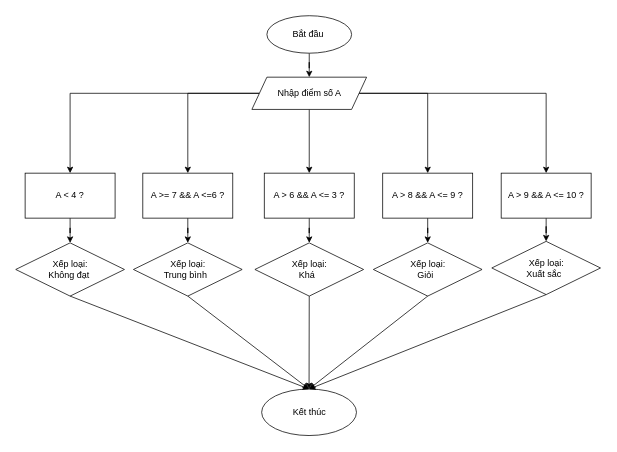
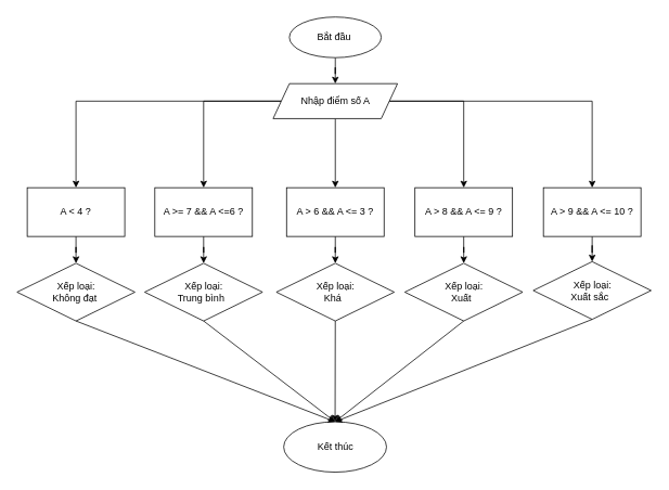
- <mxCell id="21" value="Xếp loại:&lt;div&gt;&lt;span style=&quot;background-color: initial;&quot;&gt;Giỏi&amp;nbsp;&amp;nbsp;&lt;/span&gt;&lt;/div&gt;" style="rhombus;whiteSpace=wrap;html=1;" vertex="1" parent="1"><mxGeometry x="497.5" y="323" width="145" height="71" as="geometry" /></mxCell>
+ <mxCell id="21" value="Xếp loại:&lt;div&gt;&lt;span style=&quot;background-color: initial;&quot;&gt;Xuất&amp;nbsp;&amp;nbsp;&lt;/span&gt;&lt;/div&gt;" style="rhombus;whiteSpace=wrap;html=1;" vertex="1" parent="1"><mxGeometry x="497.5" y="323" width="145" height="71" as="geometry" /></mxCell>
